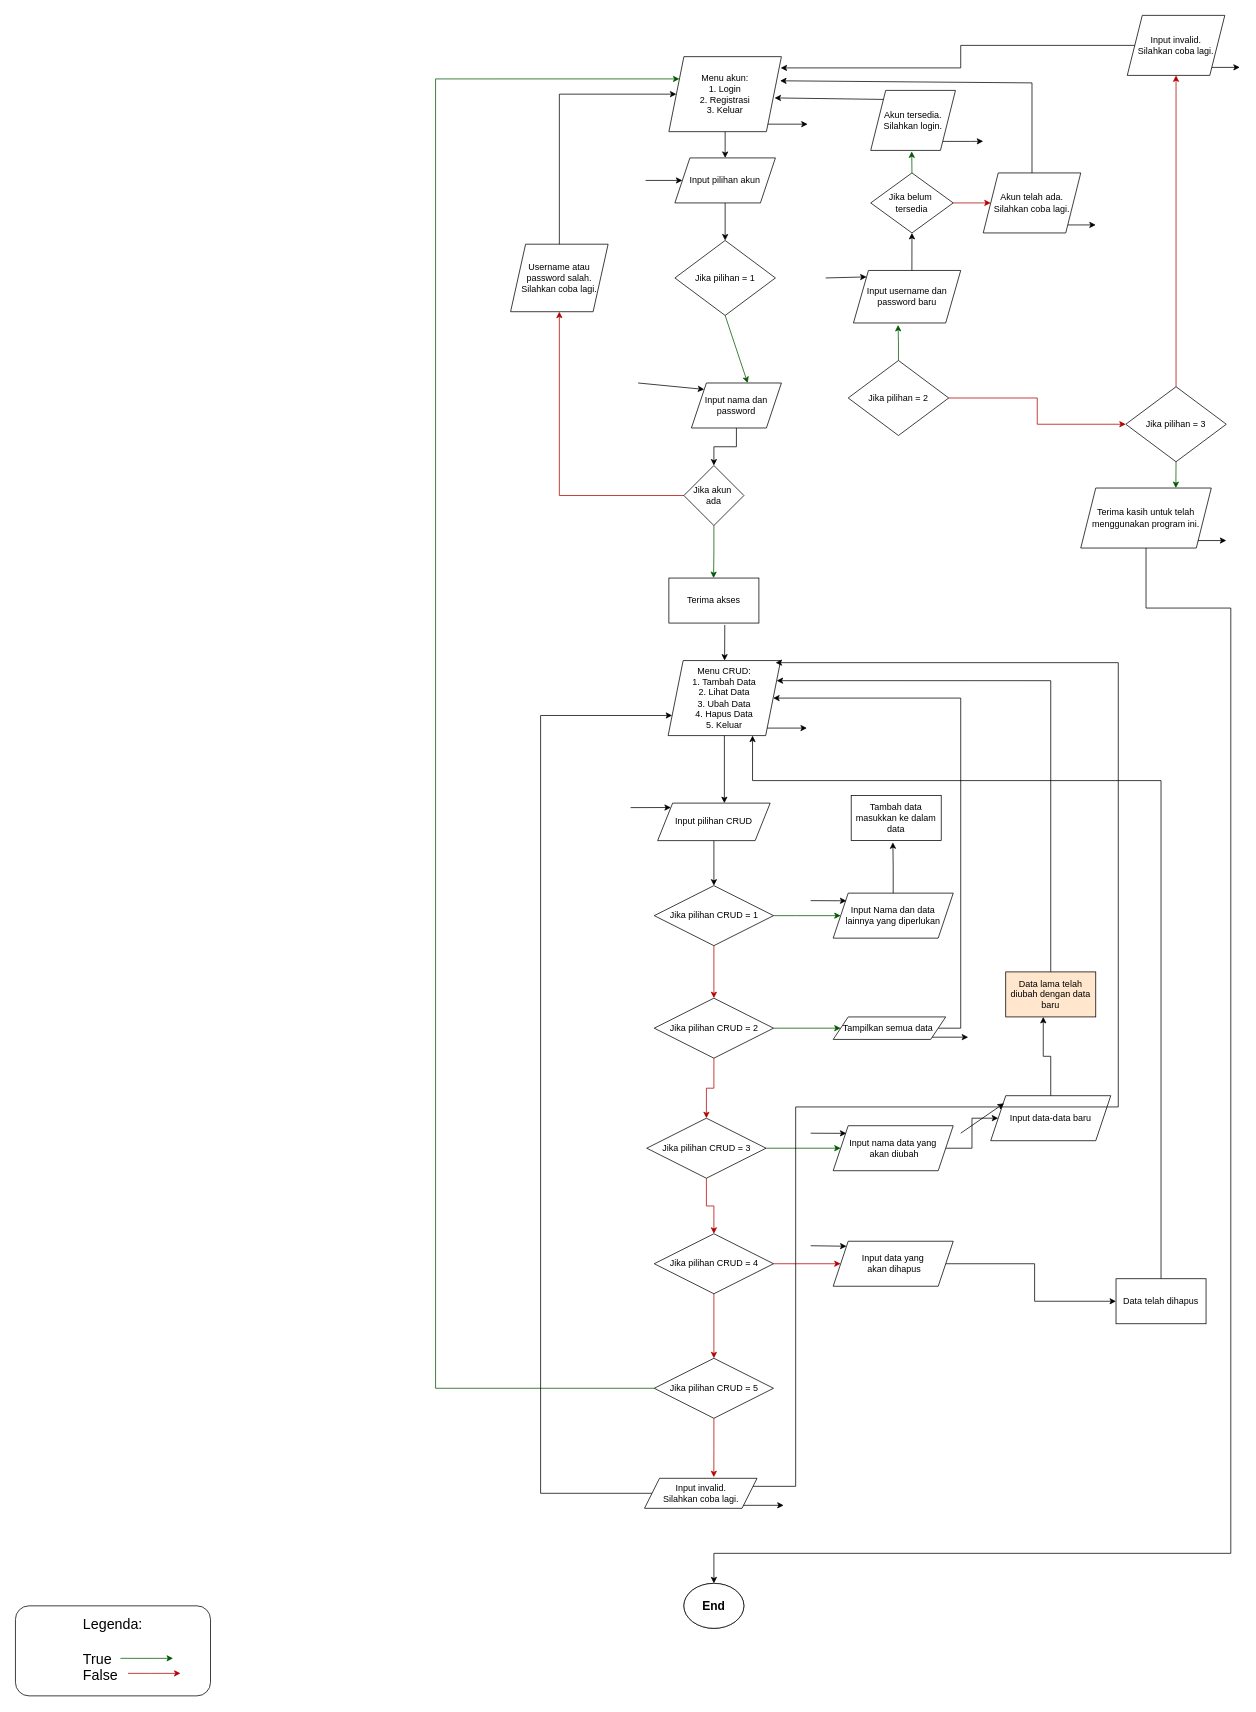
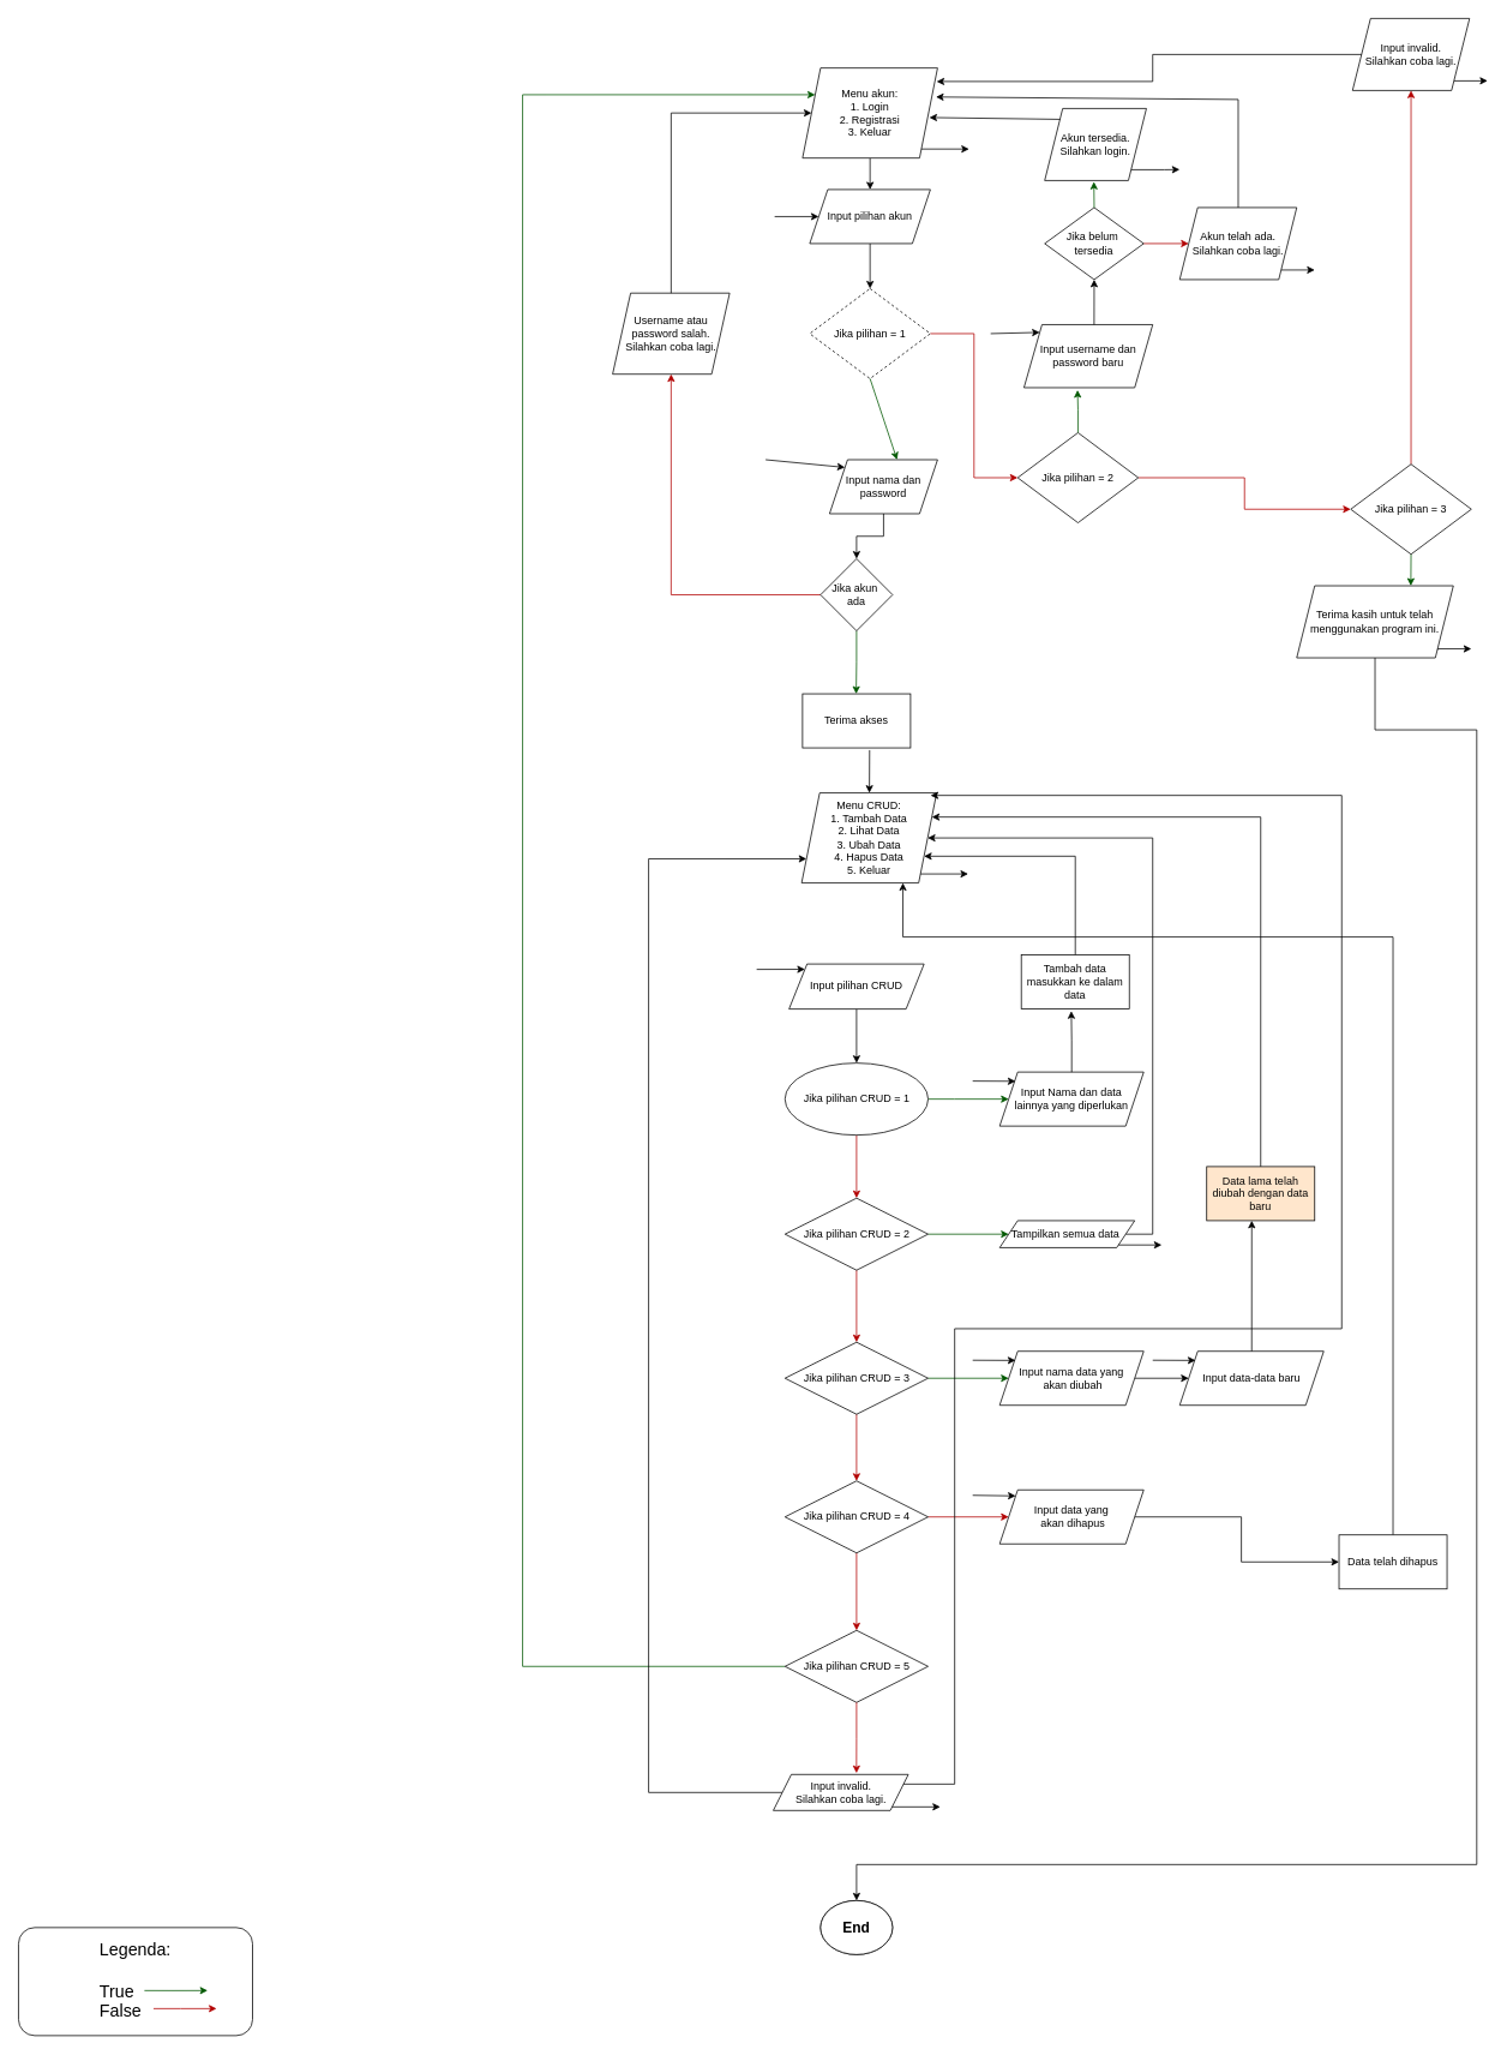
- <mxCell id="9" value="Jika pilihan = 1" style="rhombus;whiteSpace=wrap;html=1;" parent="1" vertex="1"><mxGeometry x="899" y="320" width="134" height="100" as="geometry" /></mxCell>
+ <mxCell id="9" value="Jika pilihan = 1" style="rhombus;whiteSpace=wrap;html=1;dashed=1;" parent="1" vertex="1"><mxGeometry x="899" y="320" width="134" height="100" as="geometry" /></mxCell>
+ <mxCell id="8" style="edgeStyle=orthogonalEdgeStyle;rounded=0;orthogonalLoop=1;jettySize=auto;html=1;exitX=1;exitY=0.5;exitDx=0;exitDy=0;entryX=0;entryY=0.5;entryDx=0;entryDy=0;fillColor=#e51400;strokeColor=#B20000;" parent="1" source="9" target="15" edge="1"><mxGeometry relative="1" as="geometry" /></mxCell>
+ <mxCell id="60" style="edgeStyle=orthogonalEdgeStyle;rounded=0;orthogonalLoop=1;jettySize=auto;html=1;exitX=0.5;exitY=0;exitDx=0;exitDy=0;entryX=1;entryY=0.75;entryDx=0;entryDy=0;" parent="1" source="61" target="48" edge="1"><mxGeometry relative="1" as="geometry"><Array as="points"><mxPoint x="1194" y="950" /><mxPoint x="1026" y="950" /></Array></mxGeometry></mxCell>
- <mxCell id="54" style="edgeStyle=orthogonalEdgeStyle;rounded=0;orthogonalLoop=1;jettySize=auto;html=1;exitX=0.5;exitY=1;exitDx=0;exitDy=0;entryX=0.593;entryY=0;entryDx=0;entryDy=0;entryPerimeter=0;" parent="1" source="48" target="52" edge="1"><mxGeometry relative="1" as="geometry" /></mxCell>
- <mxCell id="57" value="Jika pilihan CRUD = 1" style="rhombus;whiteSpace=wrap;html=1;" parent="1" vertex="1"><mxGeometry x="871.5" y="1180" width="159" height="80" as="geometry" /></mxCell>
+ <mxCell id="57" value="Jika pilihan CRUD = 1" style="ellipse;whiteSpace=wrap;html=1;" parent="1" vertex="1"><mxGeometry x="871.5" y="1180" width="159" height="80" as="geometry" /></mxCell>
- <mxCell id="80" value="Input data-data baru" style="shape=parallelogram;perimeter=parallelogramPerimeter;whiteSpace=wrap;html=1;fixedSize=1;" parent="1" vertex="1"><mxGeometry x="1320" y="1460" width="160" height="60" as="geometry" /></mxCell>
+ <mxCell id="80" value="Input data-data baru" style="shape=parallelogram;perimeter=parallelogramPerimeter;whiteSpace=wrap;html=1;fixedSize=1;" parent="1" vertex="1"><mxGeometry x="1310" y="1500" width="160" height="60" as="geometry" /></mxCell>
- <mxCell id="68" value="Jika pilihan CRUD = 3" style="rhombus;whiteSpace=wrap;html=1;" parent="1" vertex="1"><mxGeometry x="861.5" y="1490" width="159" height="80" as="geometry" /></mxCell>
+ <mxCell id="68" value="Jika pilihan CRUD = 3" style="rhombus;whiteSpace=wrap;html=1;" parent="1" vertex="1"><mxGeometry x="871.5" y="1490" width="159" height="80" as="geometry" /></mxCell>
